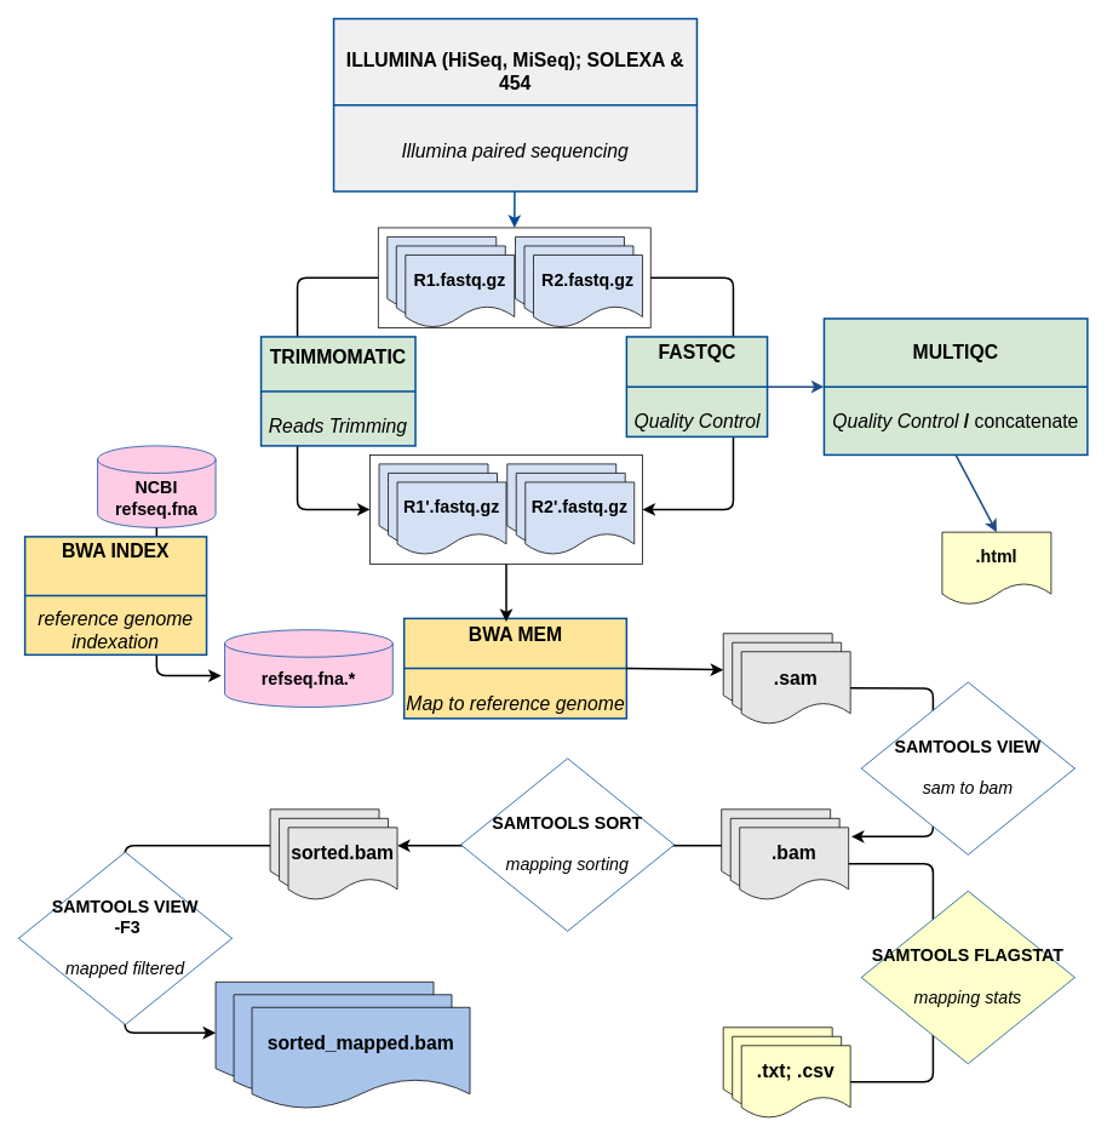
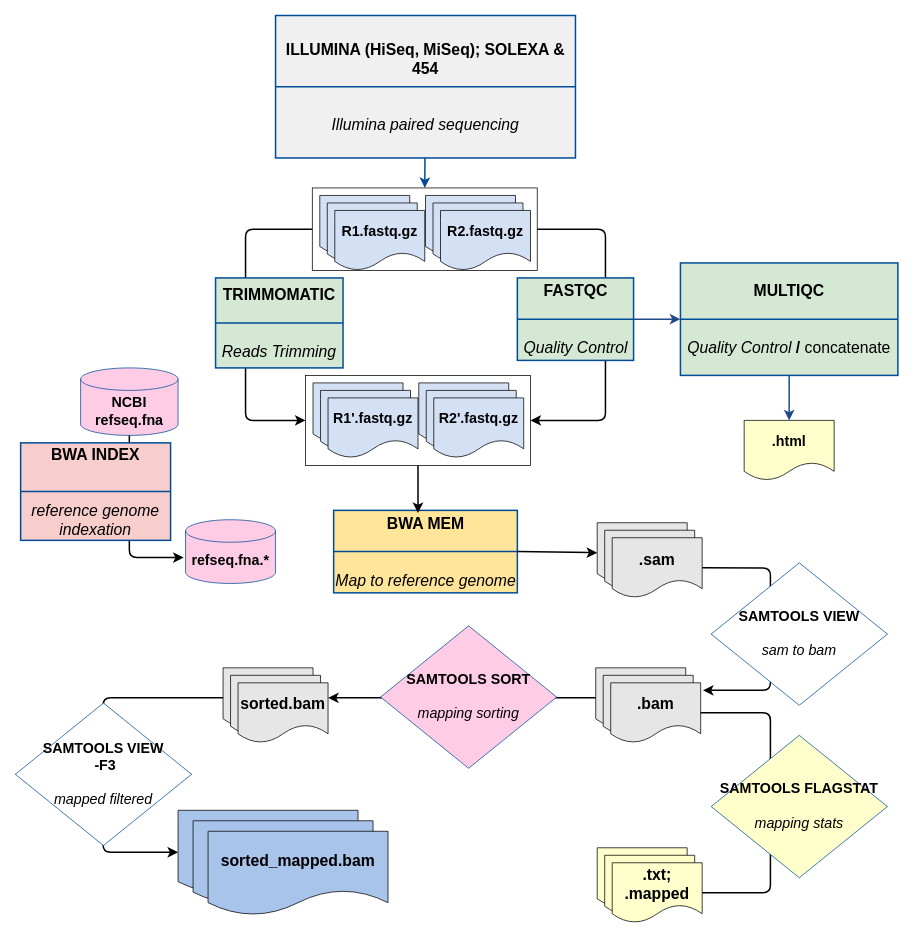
- <mxCell id="26" value="&lt;font style=&quot;font-size: 19px;&quot;&gt;&lt;b&gt;.html&lt;br&gt;&lt;/b&gt;&lt;/font&gt;" style="shape=document;whiteSpace=wrap;html=1;boundedLbl=1;fillColor=#FFFFCC;" parent="1" vertex="1"><mxGeometry x="1037" y="585" width="120" height="80" as="geometry" /></mxCell>
+ <mxCell id="26" value="&lt;font style=&quot;font-size: 19px;&quot;&gt;&lt;b&gt;.html&lt;br&gt;&lt;/b&gt;&lt;/font&gt;" style="shape=document;whiteSpace=wrap;html=1;boundedLbl=1;fillColor=#FFFFCC;" parent="1" vertex="1"><mxGeometry x="992" y="560" width="120" height="80" as="geometry" /></mxCell>
- <mxCell id="71" value="&lt;div&gt;&lt;font style=&quot;font-size: 21px;&quot;&gt;&lt;b&gt;BWA INDEX&lt;br&gt;&lt;/b&gt;&lt;/font&gt;&lt;/div&gt;&lt;div&gt;&lt;font style=&quot;font-size: 21px;&quot;&gt;&lt;b&gt;&lt;br&gt;&lt;/b&gt;&lt;/font&gt;&lt;/div&gt;&lt;div&gt;&lt;font style=&quot;font-size: 21px;&quot;&gt;&lt;b&gt;&lt;br&gt;&lt;/b&gt;&lt;/font&gt;&lt;/div&gt;&lt;div&gt;&lt;font style=&quot;font-size: 21px;&quot;&gt;&lt;i&gt;reference genome indexation&lt;br&gt;&lt;/i&gt;&lt;/font&gt;&lt;/div&gt;" style="rounded=0;whiteSpace=wrap;html=1;strokeColor=#004C99;strokeWidth=2;fillColor=#FFE599;" parent="1" vertex="1"><mxGeometry x="27" y="590" width="200" height="130" as="geometry" /></mxCell>
+ <mxCell id="71" value="&lt;div&gt;&lt;font style=&quot;font-size: 21px;&quot;&gt;&lt;b&gt;BWA INDEX&lt;br&gt;&lt;/b&gt;&lt;/font&gt;&lt;/div&gt;&lt;div&gt;&lt;font style=&quot;font-size: 21px;&quot;&gt;&lt;b&gt;&lt;br&gt;&lt;/b&gt;&lt;/font&gt;&lt;/div&gt;&lt;div&gt;&lt;font style=&quot;font-size: 21px;&quot;&gt;&lt;b&gt;&lt;br&gt;&lt;/b&gt;&lt;/font&gt;&lt;/div&gt;&lt;div&gt;&lt;font style=&quot;font-size: 21px;&quot;&gt;&lt;i&gt;reference genome indexation&lt;br&gt;&lt;/i&gt;&lt;/font&gt;&lt;/div&gt;" style="rounded=0;whiteSpace=wrap;html=1;strokeColor=#004C99;strokeWidth=2;fillColor=#f8cecc;" parent="1" vertex="1"><mxGeometry x="27" y="590" width="200" height="130" as="geometry" /></mxCell>
- <mxCell id="31" value="&lt;div&gt;&lt;font style=&quot;font-size: 19px;&quot;&gt;&lt;b&gt;refseq.fna.*&lt;br&gt;&lt;/b&gt;&lt;/font&gt;&lt;/div&gt;" style="shape=cylinder3;whiteSpace=wrap;html=1;boundedLbl=1;backgroundOutline=1;size=15;strokeColor=#004C99;fillColor=#FFCCE6;" parent="1" vertex="1"><mxGeometry x="247" y="692.5" width="185" height="85" as="geometry" /></mxCell>
+ <mxCell id="31" value="&lt;div&gt;&lt;font style=&quot;font-size: 19px;&quot;&gt;&lt;b&gt;refseq.fna.*&lt;br&gt;&lt;/b&gt;&lt;/font&gt;&lt;/div&gt;" style="shape=cylinder3;whiteSpace=wrap;html=1;boundedLbl=1;backgroundOutline=1;size=15;strokeColor=#004C99;fillColor=#FFCCE6;" parent="1" vertex="1"><mxGeometry x="247" y="692.5" width="120" height="85" as="geometry" /></mxCell>
- <mxCell id="79" value="&lt;div&gt;&lt;font style=&quot;font-size: 19px;&quot;&gt;&lt;b&gt;SAMTOOLS SORT&lt;br&gt;&lt;/b&gt;&lt;/font&gt;&lt;/div&gt;&lt;div&gt;&lt;font style=&quot;font-size: 19px;&quot;&gt;&lt;b&gt;&lt;br&gt;&lt;/b&gt;&lt;/font&gt;&lt;/div&gt;&lt;div&gt;&lt;font style=&quot;font-size: 19px;&quot;&gt;&lt;i&gt;mapping sorting&lt;/i&gt;&lt;b&gt;&lt;br&gt;&lt;/b&gt;&lt;/font&gt;&lt;/div&gt;" style="rhombus;whiteSpace=wrap;html=1;strokeColor=#004C99;fillColor=#FFFFFF;" parent="1" vertex="1"><mxGeometry x="507" y="834" width="235" height="190" as="geometry" /></mxCell>
+ <mxCell id="79" value="&lt;div&gt;&lt;font style=&quot;font-size: 19px;&quot;&gt;&lt;b&gt;SAMTOOLS SORT&lt;br&gt;&lt;/b&gt;&lt;/font&gt;&lt;/div&gt;&lt;div&gt;&lt;font style=&quot;font-size: 19px;&quot;&gt;&lt;b&gt;&lt;br&gt;&lt;/b&gt;&lt;/font&gt;&lt;/div&gt;&lt;div&gt;&lt;font style=&quot;font-size: 19px;&quot;&gt;&lt;i&gt;mapping sorting&lt;/i&gt;&lt;b&gt;&lt;br&gt;&lt;/b&gt;&lt;/font&gt;&lt;/div&gt;" style="rhombus;whiteSpace=wrap;html=1;strokeColor=#004C99;fillColor=#ffcce6;" parent="1" vertex="1"><mxGeometry x="507" y="834" width="235" height="190" as="geometry" /></mxCell>
- <mxCell id="51" value="&lt;font style=&quot;font-size: 21px;&quot;&gt;&lt;b&gt;.txt; .csv&lt;br&gt;&lt;/b&gt;&lt;/font&gt;" style="shape=document;whiteSpace=wrap;html=1;boundedLbl=1;fillColor=#FFFFCC;" parent="48" vertex="1"><mxGeometry x="20" y="20" width="120" height="80" as="geometry" /></mxCell>
+ <mxCell id="51" value="&lt;font style=&quot;font-size: 21px;&quot;&gt;&lt;b&gt;.txt; .mapped&lt;br&gt;&lt;/b&gt;&lt;/font&gt;" style="shape=document;whiteSpace=wrap;html=1;boundedLbl=1;fillColor=#FFFFCC;" parent="48" vertex="1"><mxGeometry x="20" y="20" width="120" height="80" as="geometry" /></mxCell>
